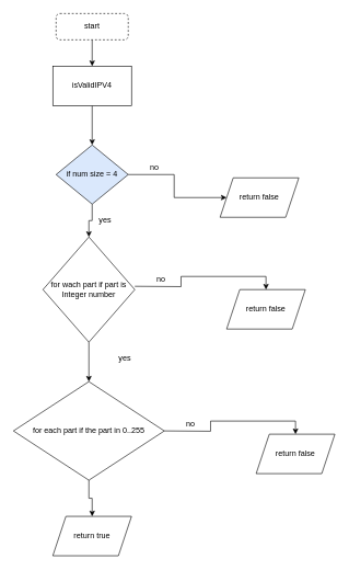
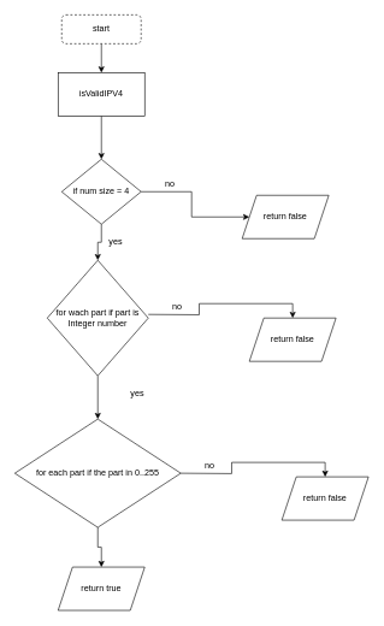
- <mxCell id="8" value="if num size = 4" style="rhombus;whiteSpace=wrap;html=1;fillColor=#dae8fc;" vertex="1" parent="1"><mxGeometry x="85" y="220" width="110" height="90" as="geometry" /></mxCell>
+ <mxCell id="8" value="if num size = 4" style="rhombus;whiteSpace=wrap;html=1;" vertex="1" parent="1"><mxGeometry x="85" y="220" width="110" height="90" as="geometry" /></mxCell>
